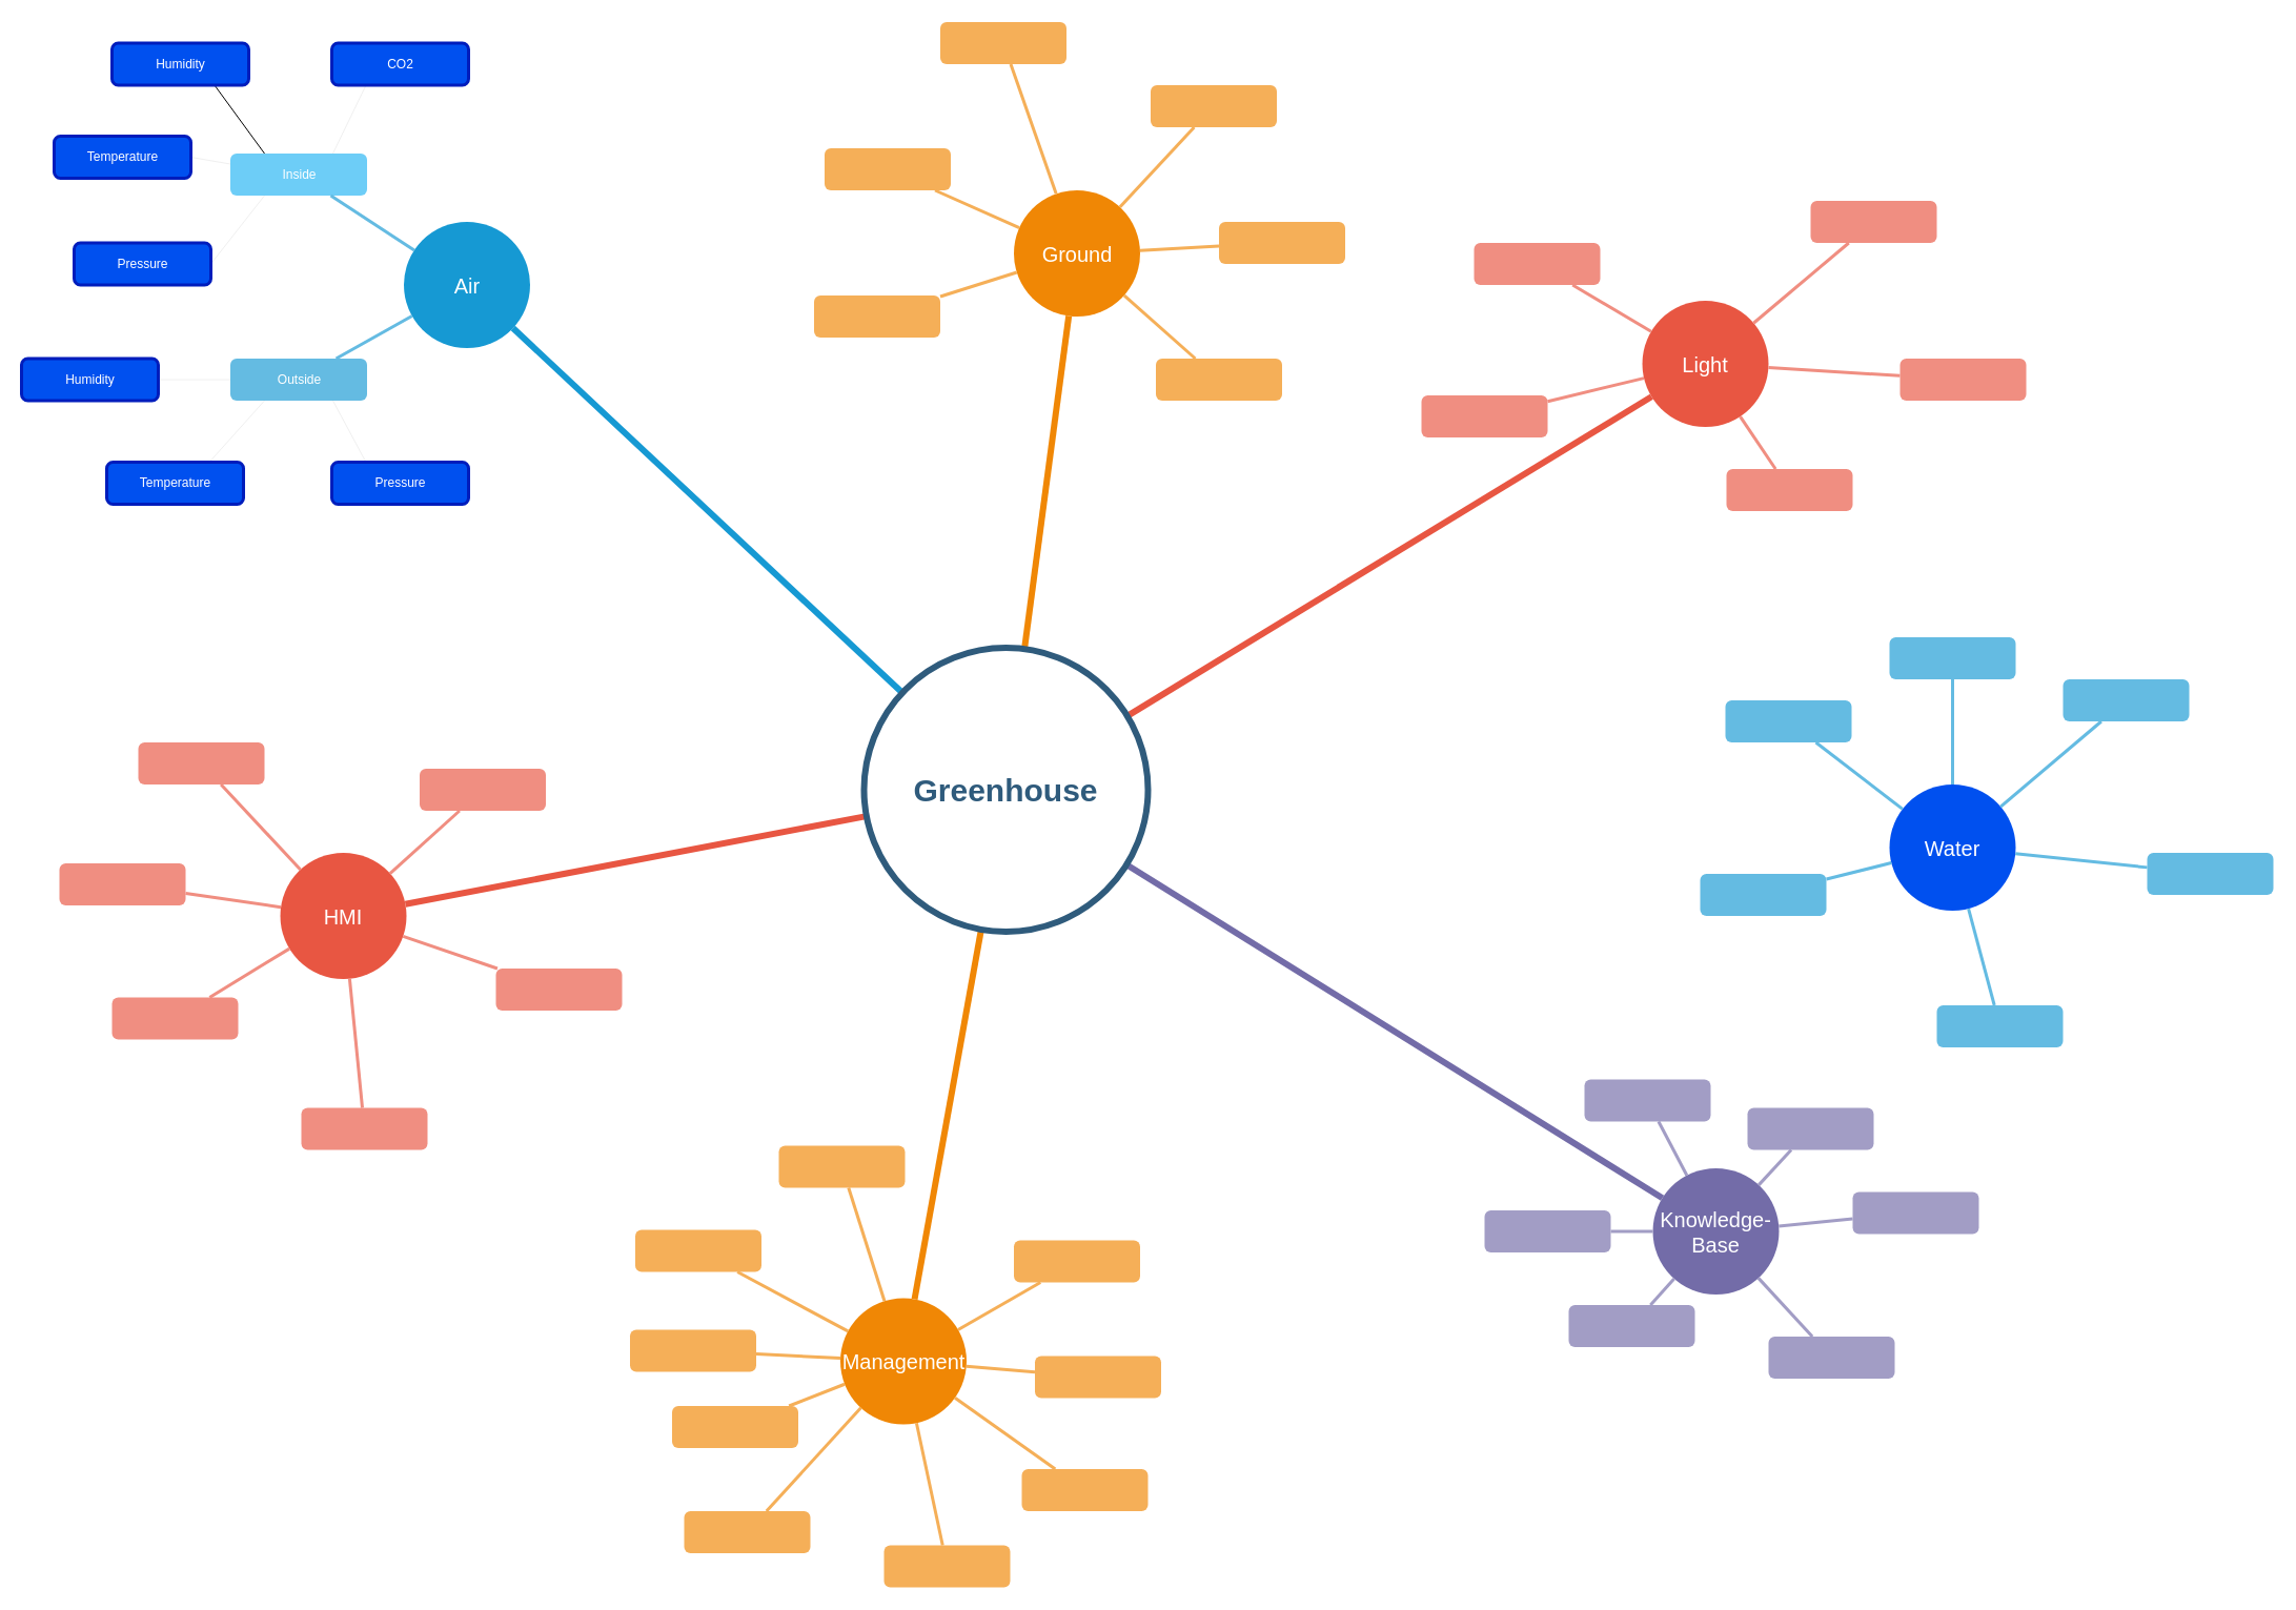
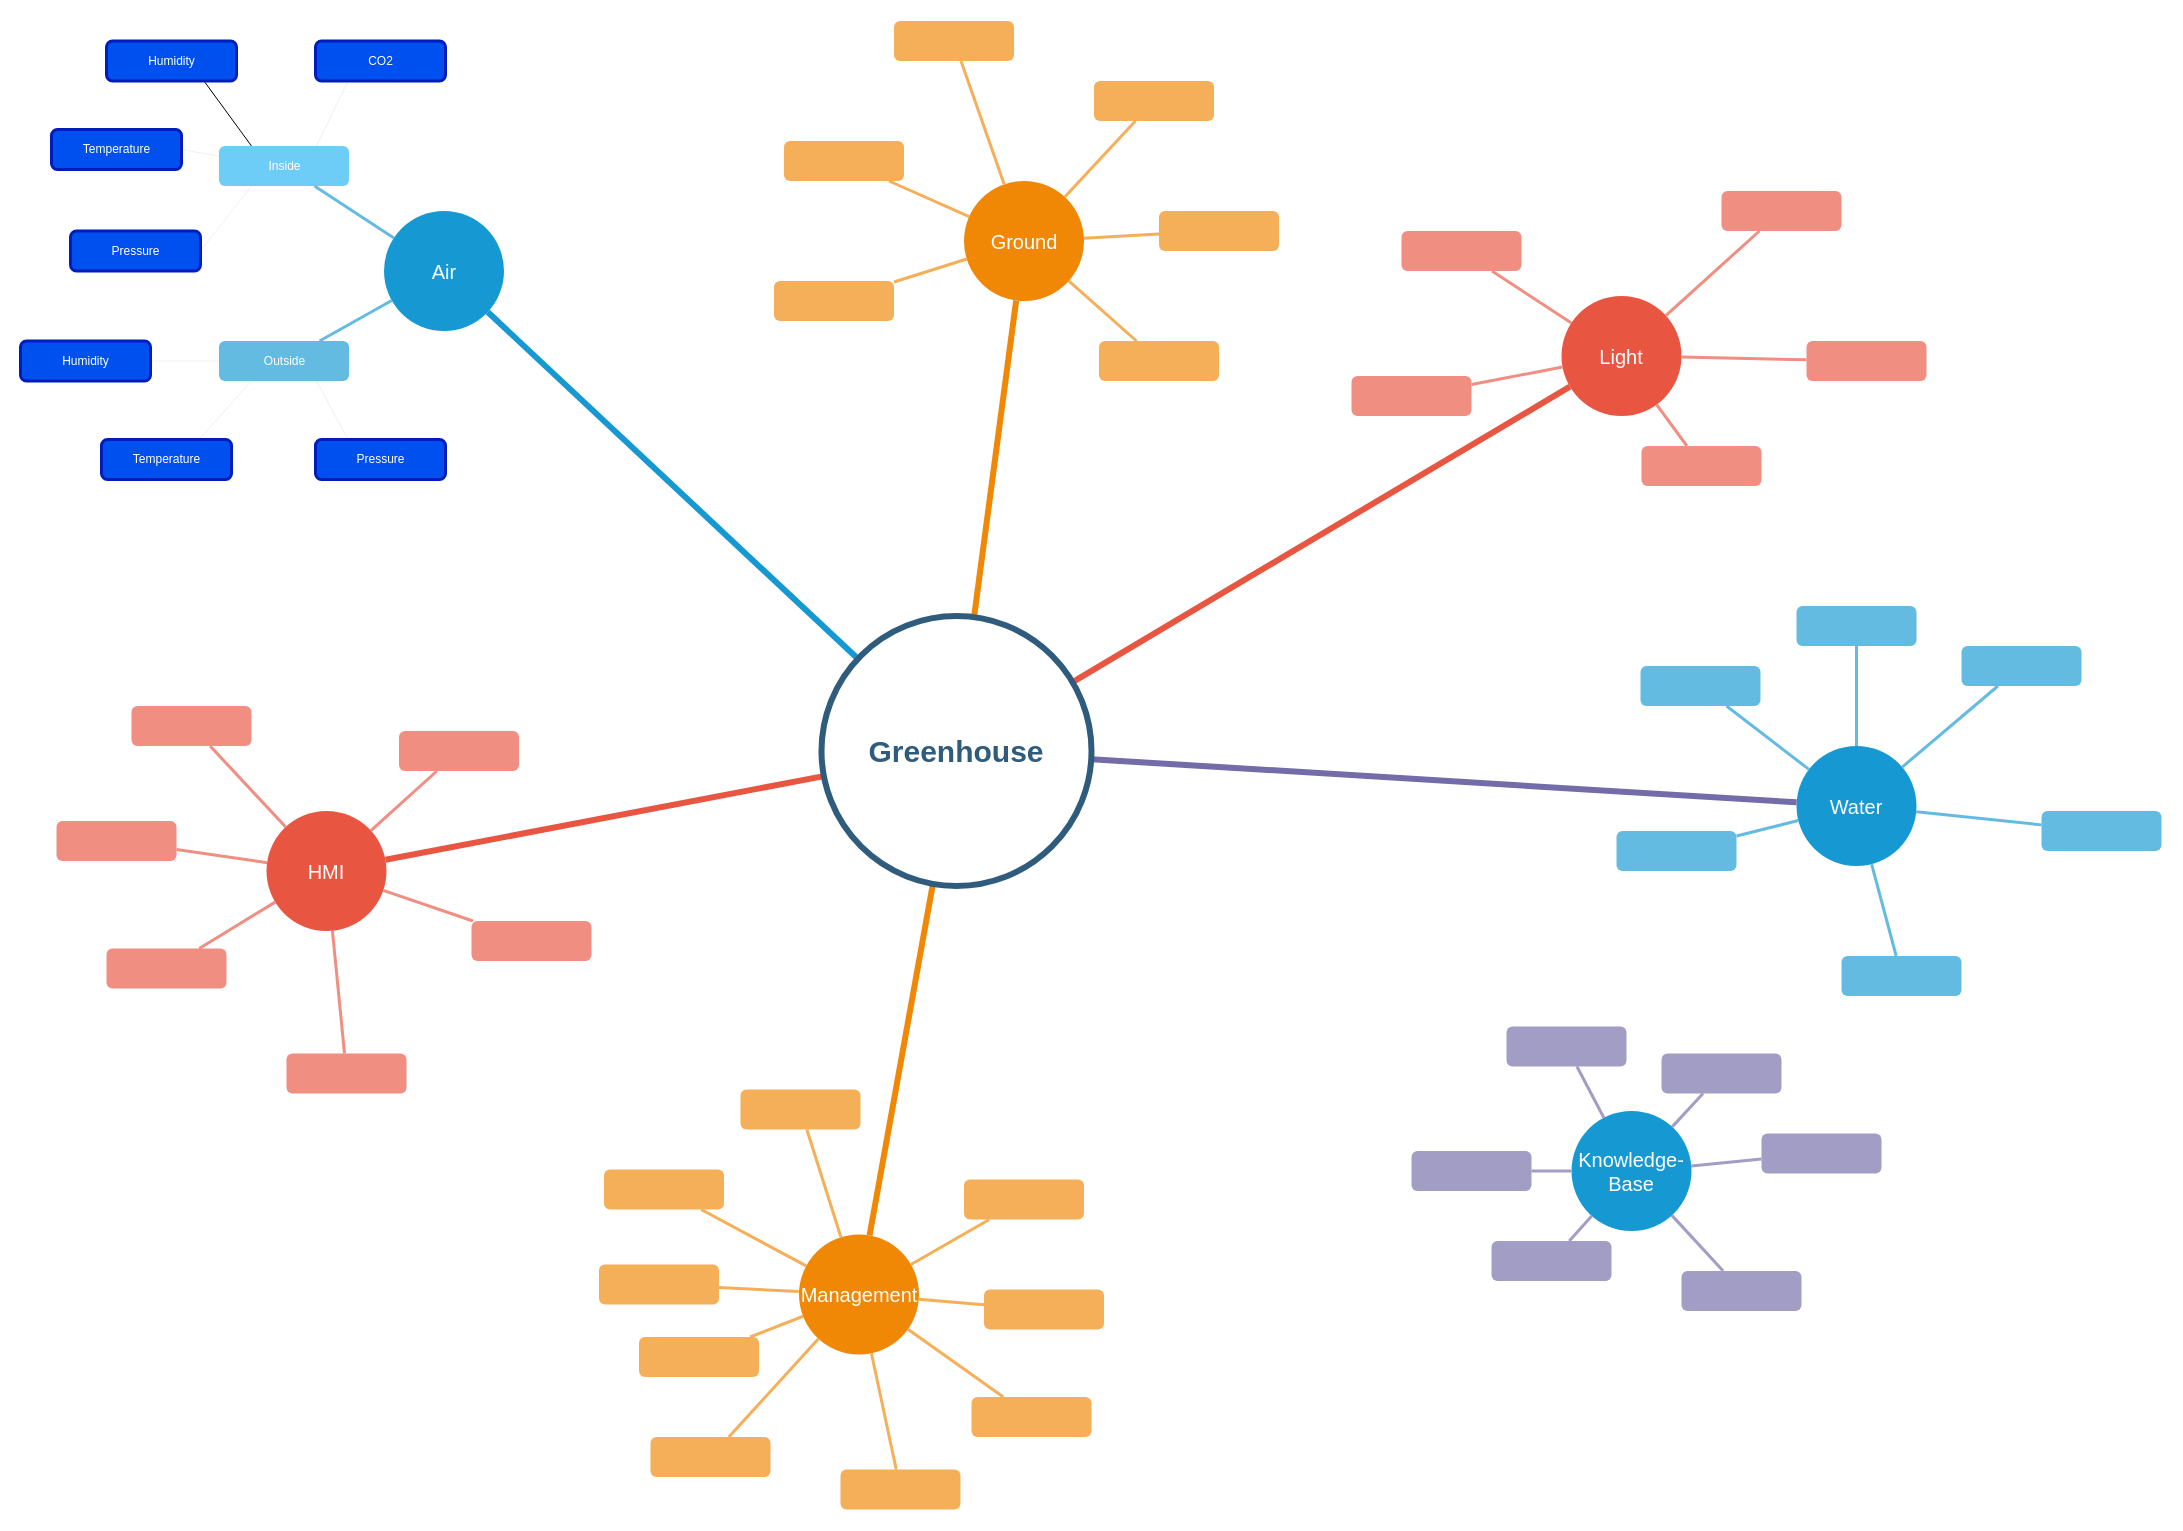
- <mxCell id="4" value="Light" style="ellipse;whiteSpace=wrap;html=1;shadow=0;fontFamily=Helvetica;fontSize=20;fontColor=#FFFFFF;align=center;strokeWidth=3;fillColor=#E85642;strokeColor=none;" parent="1" vertex="1"><mxGeometry x="1561" y="285.5" width="120" height="120" as="geometry" /></mxCell>
+ <mxCell id="4" value="Light" style="ellipse;whiteSpace=wrap;html=1;shadow=0;fontFamily=Helvetica;fontSize=20;fontColor=#FFFFFF;align=center;strokeWidth=3;fillColor=#E85642;strokeColor=none;" parent="1" vertex="1"><mxGeometry x="1561" y="295.5" width="120" height="120" as="geometry" /></mxCell>
- <mxCell id="5" value="Water" style="ellipse;whiteSpace=wrap;html=1;shadow=0;fontFamily=Helvetica;fontSize=20;fontColor=#FFFFFF;align=center;strokeWidth=3;fillColor=#0050ef;strokeColor=none;" parent="1" vertex="1"><mxGeometry x="1796" y="745.5" width="120" height="120" as="geometry" /></mxCell>
+ <mxCell id="5" value="Water" style="ellipse;whiteSpace=wrap;html=1;shadow=0;fontFamily=Helvetica;fontSize=20;fontColor=#FFFFFF;align=center;strokeWidth=3;fillColor=#1699D3;strokeColor=none;" parent="1" vertex="1"><mxGeometry x="1796" y="745.5" width="120" height="120" as="geometry" /></mxCell>
- <mxCell id="12" style="endArrow=none;strokeWidth=6;strokeColor=#736ca8;html=1;" parent="1" source="98" target="6" edge="1"><mxGeometry relative="1" as="geometry" /></mxCell>
+ <mxCell id="12" style="endArrow=none;strokeWidth=6;strokeColor=#736ca8;html=1;" parent="1" source="98" target="5" edge="1"><mxGeometry relative="1" as="geometry" /></mxCell>
- <mxCell id="6" value="Knowledge-&lt;br&gt;Base" style="ellipse;whiteSpace=wrap;html=1;shadow=0;fontFamily=Helvetica;fontSize=20;fontColor=#FFFFFF;align=center;strokeWidth=3;fillColor=#736ca8;strokeColor=none;" parent="1" vertex="1"><mxGeometry x="1571" y="1110.5" width="120" height="120" as="geometry" /></mxCell>
+ <mxCell id="6" value="Knowledge-&lt;br&gt;Base" style="ellipse;whiteSpace=wrap;html=1;shadow=0;fontFamily=Helvetica;fontSize=20;fontColor=#FFFFFF;align=center;strokeWidth=3;fillColor=#1699d3;strokeColor=none;" parent="1" vertex="1"><mxGeometry x="1571" y="1110.5" width="120" height="120" as="geometry" /></mxCell>
